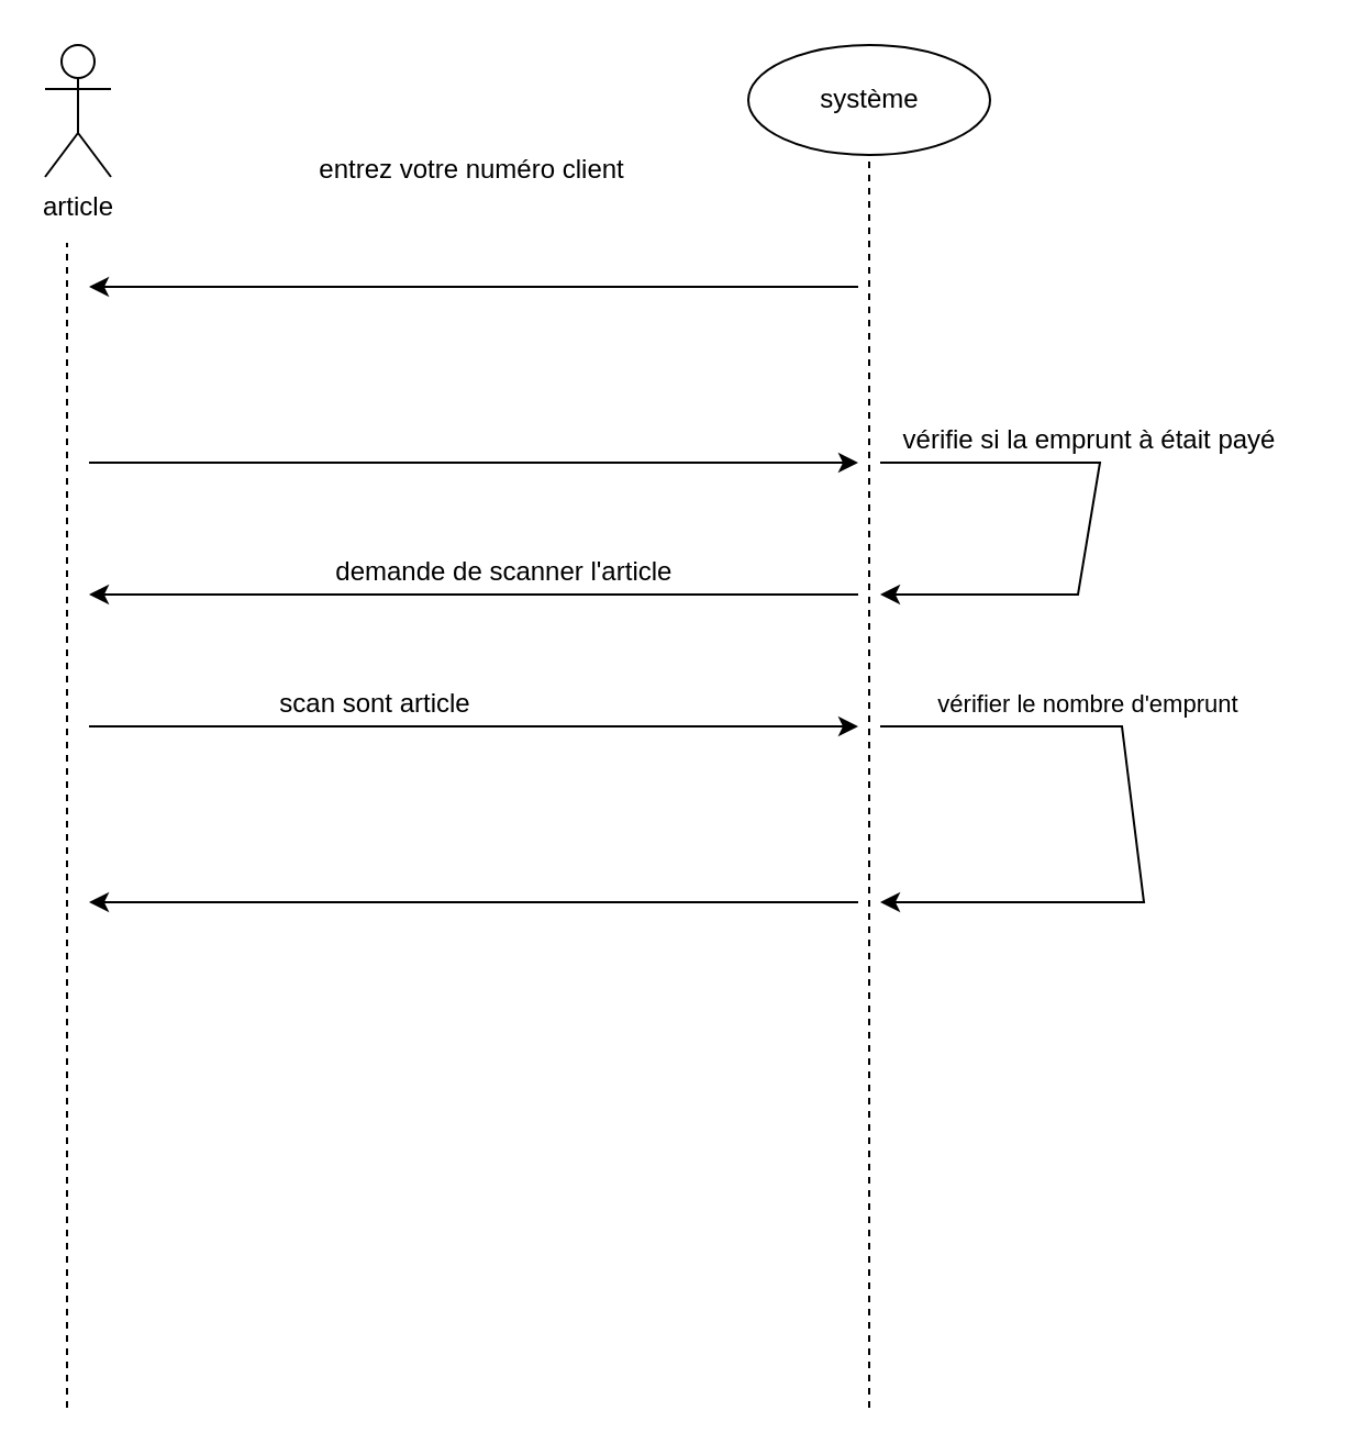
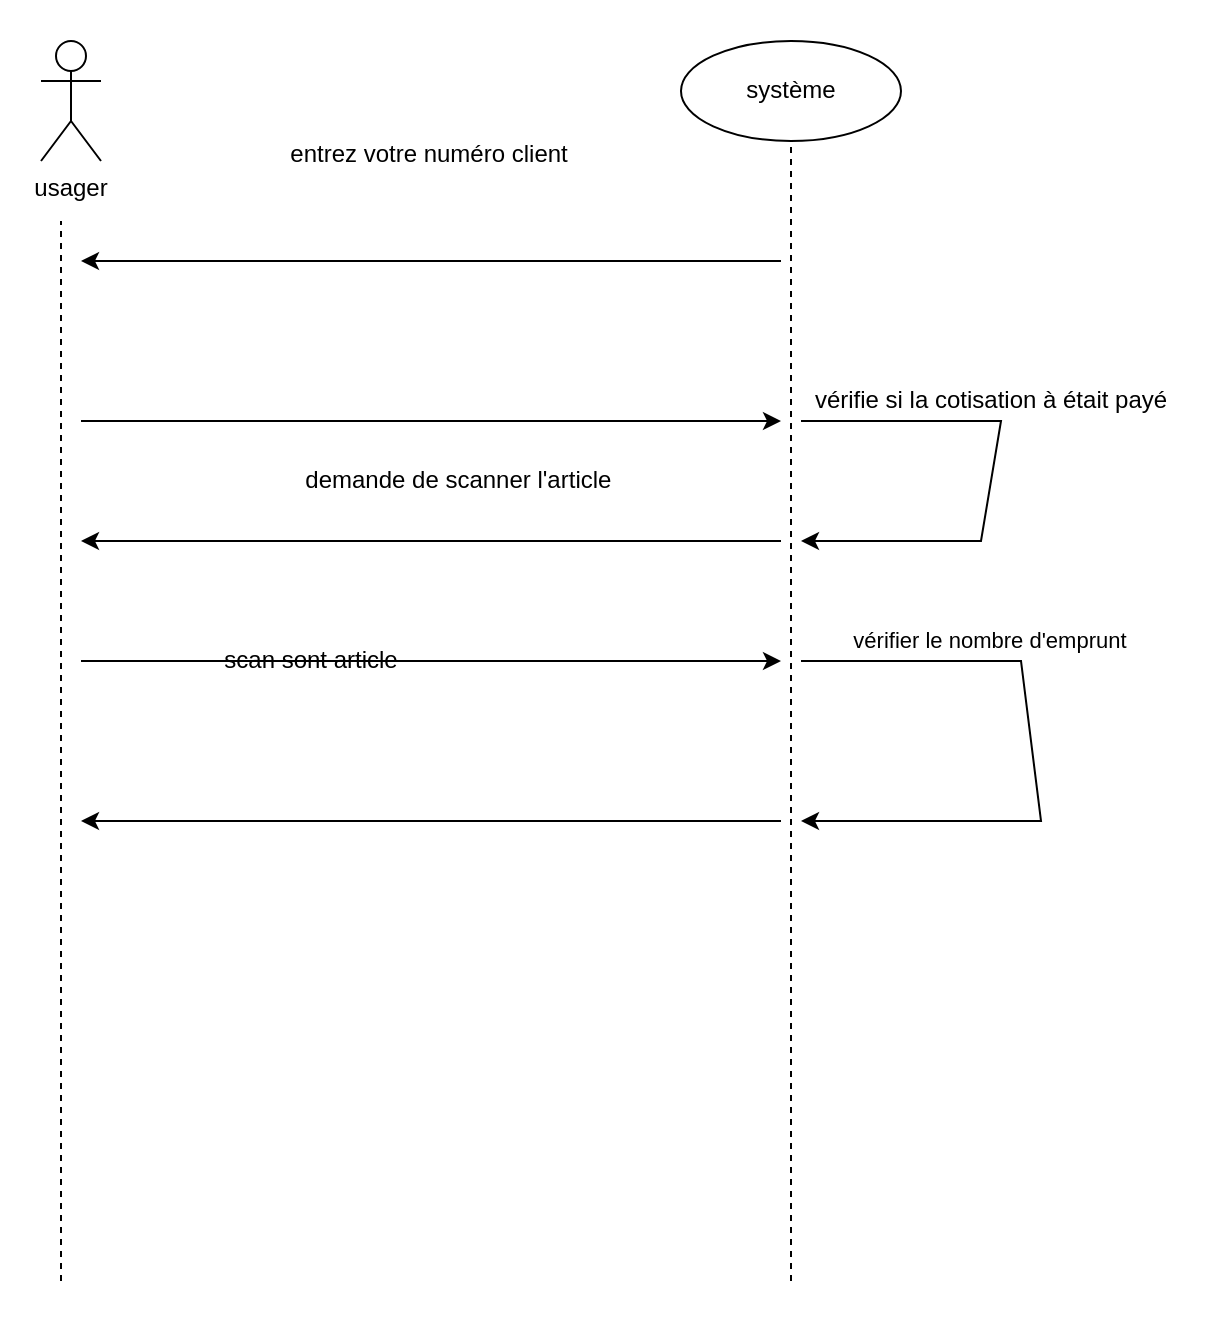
- <mxCell id="2" value="article" style="shape=umlActor;verticalLabelPosition=bottom;verticalAlign=top;html=1;outlineConnect=0;" vertex="1" parent="1"><mxGeometry x="20" y="20" width="30" height="60" as="geometry" /></mxCell>
+ <mxCell id="2" value="usager" style="shape=umlActor;verticalLabelPosition=bottom;verticalAlign=top;html=1;outlineConnect=0;" vertex="1" parent="1"><mxGeometry x="20" y="20" width="30" height="60" as="geometry" /></mxCell>
- <mxCell id="16" value="vérifie si la emprunt à était payé" style="text;html=1;align=center;verticalAlign=middle;resizable=0;points=[];autosize=1;strokeColor=none;fillColor=none;" vertex="1" parent="1"><mxGeometry x="400" y="190" width="190" height="20" as="geometry" /></mxCell>
+ <mxCell id="16" value="vérifie si la cotisation à était payé" style="text;html=1;align=center;verticalAlign=middle;resizable=0;points=[];autosize=1;strokeColor=none;fillColor=none;" vertex="1" parent="1"><mxGeometry x="400" y="190" width="190" height="20" as="geometry" /></mxCell>
- <mxCell id="10" value="&amp;nbsp;demande de scanner l'article" style="text;html=1;align=center;verticalAlign=middle;resizable=0;points=[];autosize=1;strokeColor=none;fillColor=none;" vertex="1" parent="1"><mxGeometry x="142" y="250" width="170" height="20" as="geometry" /></mxCell>
+ <mxCell id="10" value="&amp;nbsp;demande de scanner l'article" style="text;html=1;align=center;verticalAlign=middle;resizable=0;points=[];autosize=1;strokeColor=none;fillColor=none;" vertex="1" parent="1"><mxGeometry x="142" y="230" width="170" height="20" as="geometry" /></mxCell>
- <mxCell id="12" value="scan sont article" style="text;html=1;align=center;verticalAlign=middle;resizable=0;points=[];autosize=1;strokeColor=none;fillColor=none;" vertex="1" parent="1"><mxGeometry x="120" y="310" width="100" height="20" as="geometry" /></mxCell>
+ <mxCell id="12" value="scan sont article" style="text;html=1;align=center;verticalAlign=middle;resizable=0;points=[];autosize=1;strokeColor=none;fillColor=none;" vertex="1" parent="1"><mxGeometry x="105" y="320" width="100" height="20" as="geometry" /></mxCell>
